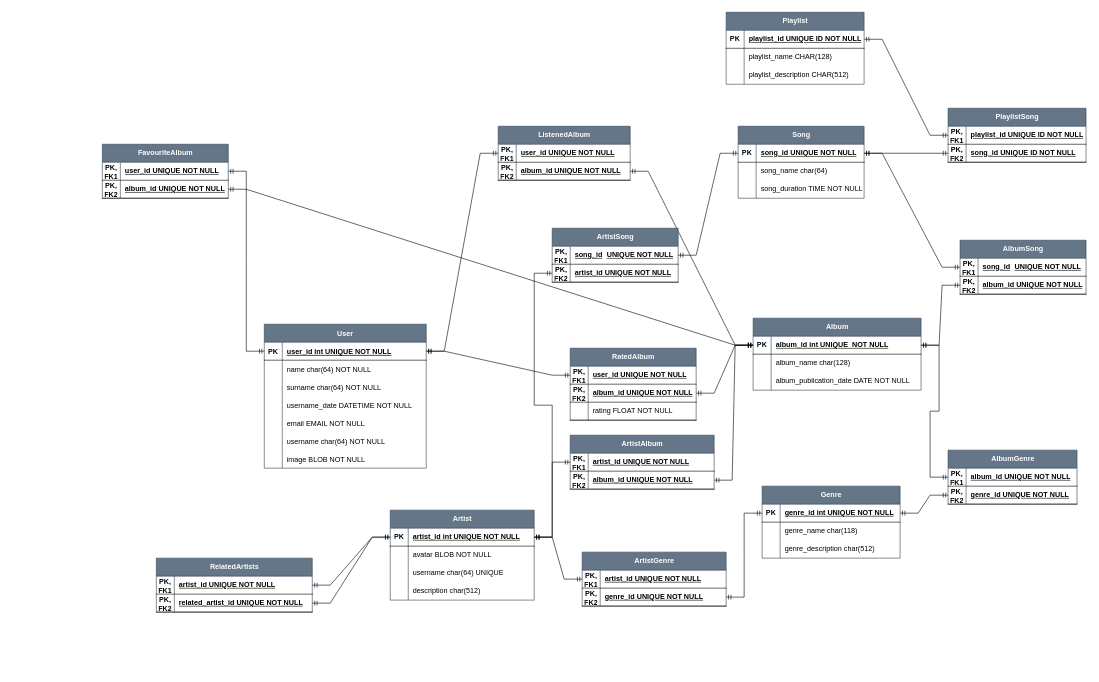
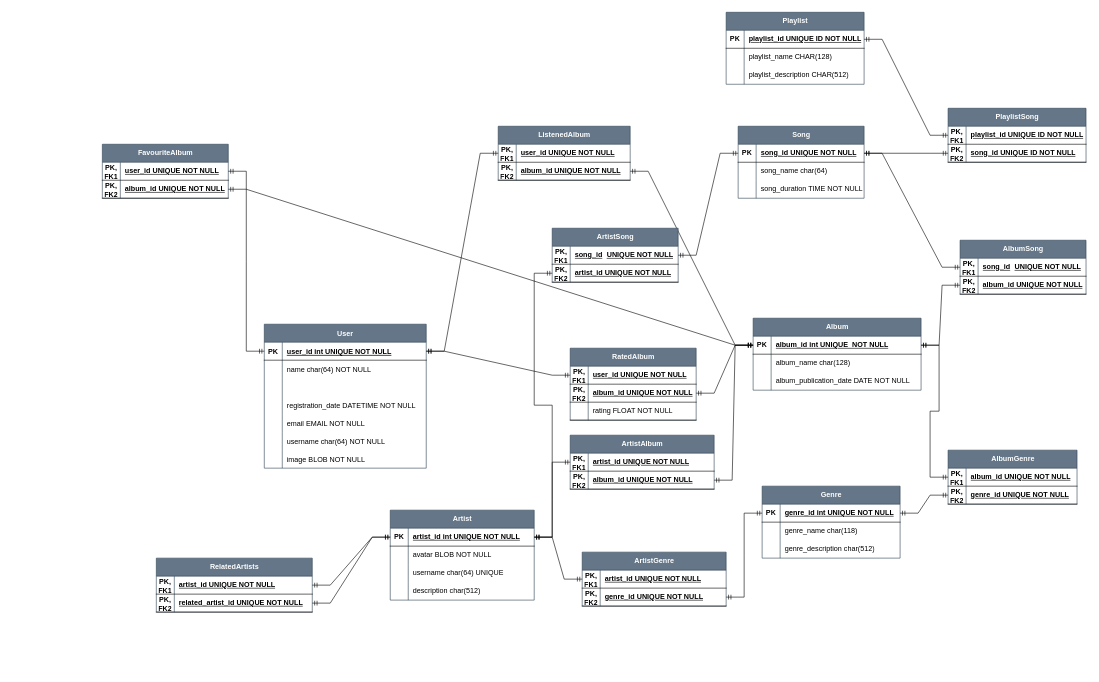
- <mxCell id="11" value="surname char(64) NOT NULL" style="shape=partialRectangle;overflow=hidden;connectable=0;fillColor=none;top=0;left=0;bottom=0;right=0;align=left;spacingLeft=6;" parent="9" vertex="1"><mxGeometry x="30" width="240" height="30" as="geometry"><mxRectangle width="240" height="30" as="alternateBounds" /></mxGeometry></mxCell>
- <mxCell id="14" value="username_date DATETIME NOT NULL" style="shape=partialRectangle;overflow=hidden;connectable=0;fillColor=none;top=0;left=0;bottom=0;right=0;align=left;spacingLeft=6;" parent="12" vertex="1"><mxGeometry x="30" width="240" height="30" as="geometry"><mxRectangle width="240" height="30" as="alternateBounds" /></mxGeometry></mxCell>
+ <mxCell id="14" value="registration_date DATETIME NOT NULL" style="shape=partialRectangle;overflow=hidden;connectable=0;fillColor=none;top=0;left=0;bottom=0;right=0;align=left;spacingLeft=6;" parent="12" vertex="1"><mxGeometry x="30" width="240" height="30" as="geometry"><mxRectangle width="240" height="30" as="alternateBounds" /></mxGeometry></mxCell>
